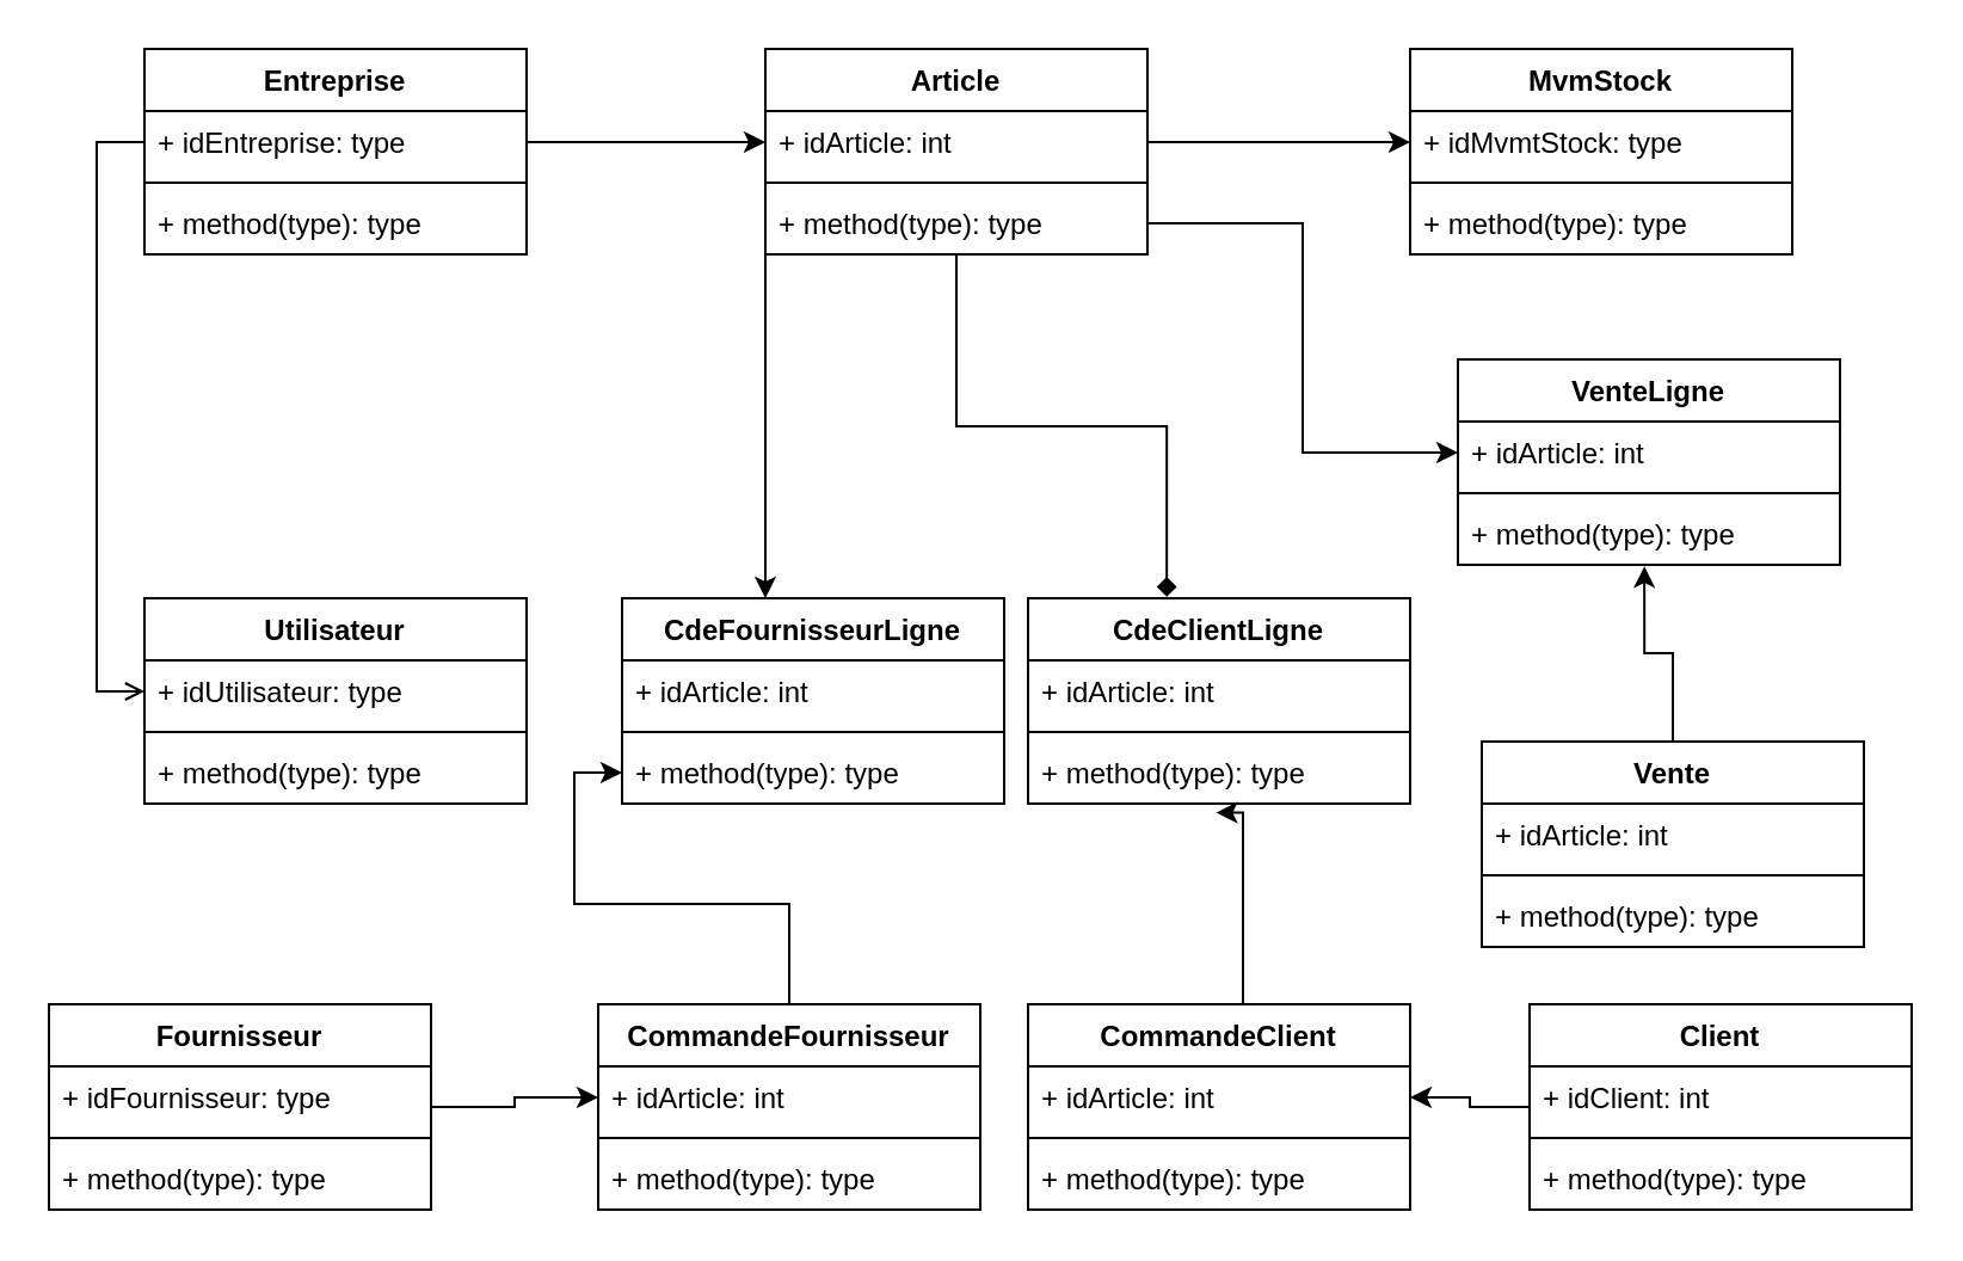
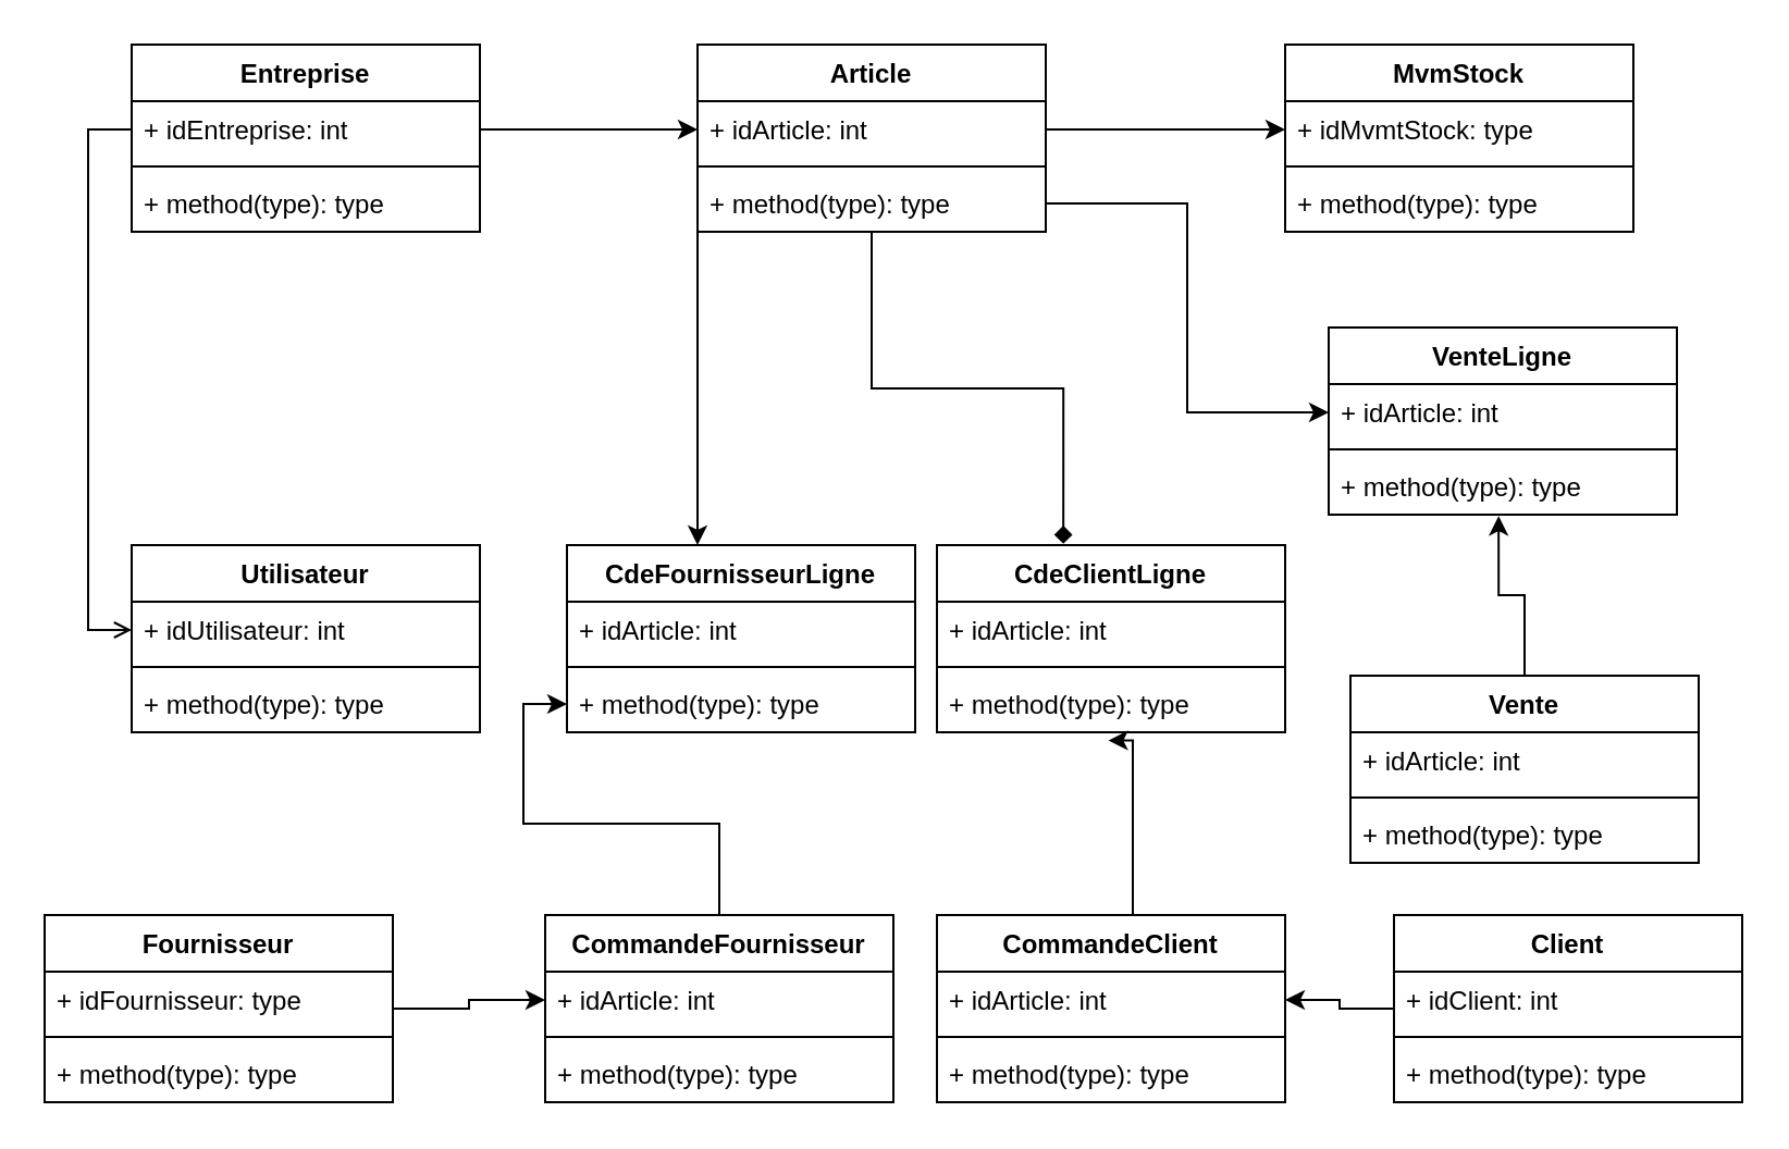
- <mxCell id="8" value="+ idEntreprise: type" style="text;strokeColor=none;fillColor=none;align=left;verticalAlign=top;spacingLeft=4;spacingRight=4;overflow=hidden;rotatable=0;points=[[0,0.5],[1,0.5]];portConstraint=eastwest;" vertex="1" parent="7"><mxGeometry y="26" width="160" height="26" as="geometry" /></mxCell>
+ <mxCell id="8" value="+ idEntreprise: int" style="text;strokeColor=none;fillColor=none;align=left;verticalAlign=top;spacingLeft=4;spacingRight=4;overflow=hidden;rotatable=0;points=[[0,0.5],[1,0.5]];portConstraint=eastwest;" vertex="1" parent="7"><mxGeometry y="26" width="160" height="26" as="geometry" /></mxCell>
- <mxCell id="12" value="+ idUtilisateur: type" style="text;strokeColor=none;fillColor=none;align=left;verticalAlign=top;spacingLeft=4;spacingRight=4;overflow=hidden;rotatable=0;points=[[0,0.5],[1,0.5]];portConstraint=eastwest;" vertex="1" parent="11"><mxGeometry y="26" width="160" height="26" as="geometry" /></mxCell>
+ <mxCell id="12" value="+ idUtilisateur: int" style="text;strokeColor=none;fillColor=none;align=left;verticalAlign=top;spacingLeft=4;spacingRight=4;overflow=hidden;rotatable=0;points=[[0,0.5],[1,0.5]];portConstraint=eastwest;" vertex="1" parent="11"><mxGeometry y="26" width="160" height="26" as="geometry" /></mxCell>
